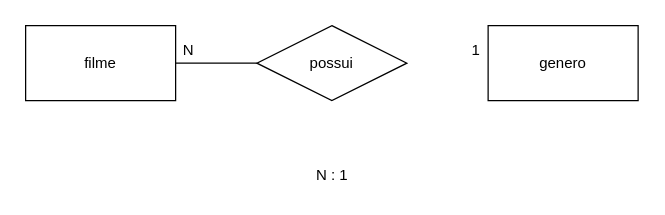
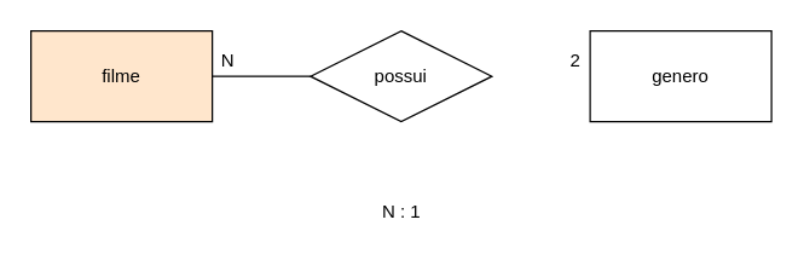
- <mxCell id="8" value="1" style="text;html=1;align=center;verticalAlign=middle;resizable=0;points=[];autosize=1;strokeColor=none;" vertex="1" parent="1"><mxGeometry x="370" y="30" width="20" height="20" as="geometry" /></mxCell>
+ <mxCell id="8" value="2" style="text;html=1;align=center;verticalAlign=middle;resizable=0;points=[];autosize=1;strokeColor=none;" vertex="1" parent="1"><mxGeometry x="370" y="30" width="20" height="20" as="geometry" /></mxCell>
- <mxCell id="3" value="filme" style="whiteSpace=wrap;html=1;" vertex="1" parent="1"><mxGeometry x="20" y="20" width="120" height="60" as="geometry" /></mxCell>
+ <mxCell id="3" value="filme" style="whiteSpace=wrap;html=1;fillColor=#ffe6cc;" vertex="1" parent="1"><mxGeometry x="20" y="20" width="120" height="60" as="geometry" /></mxCell>
